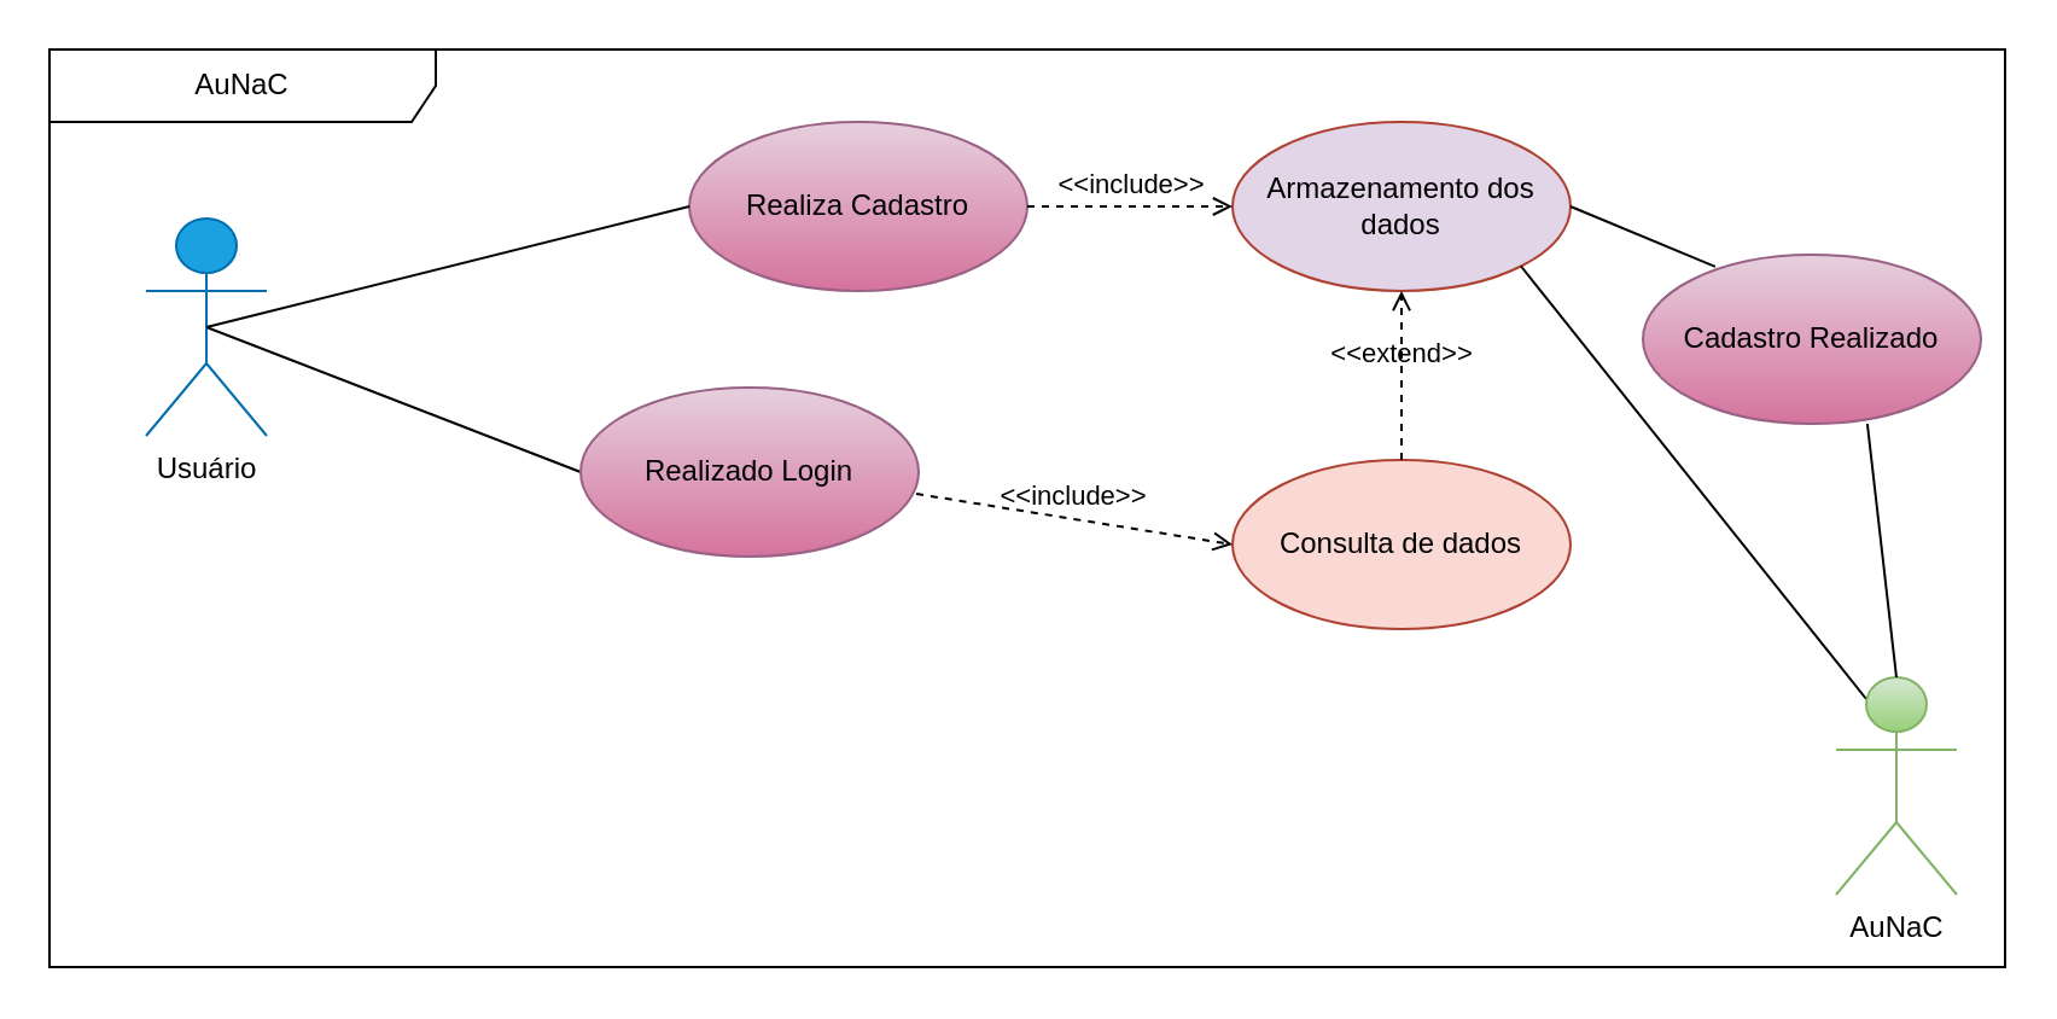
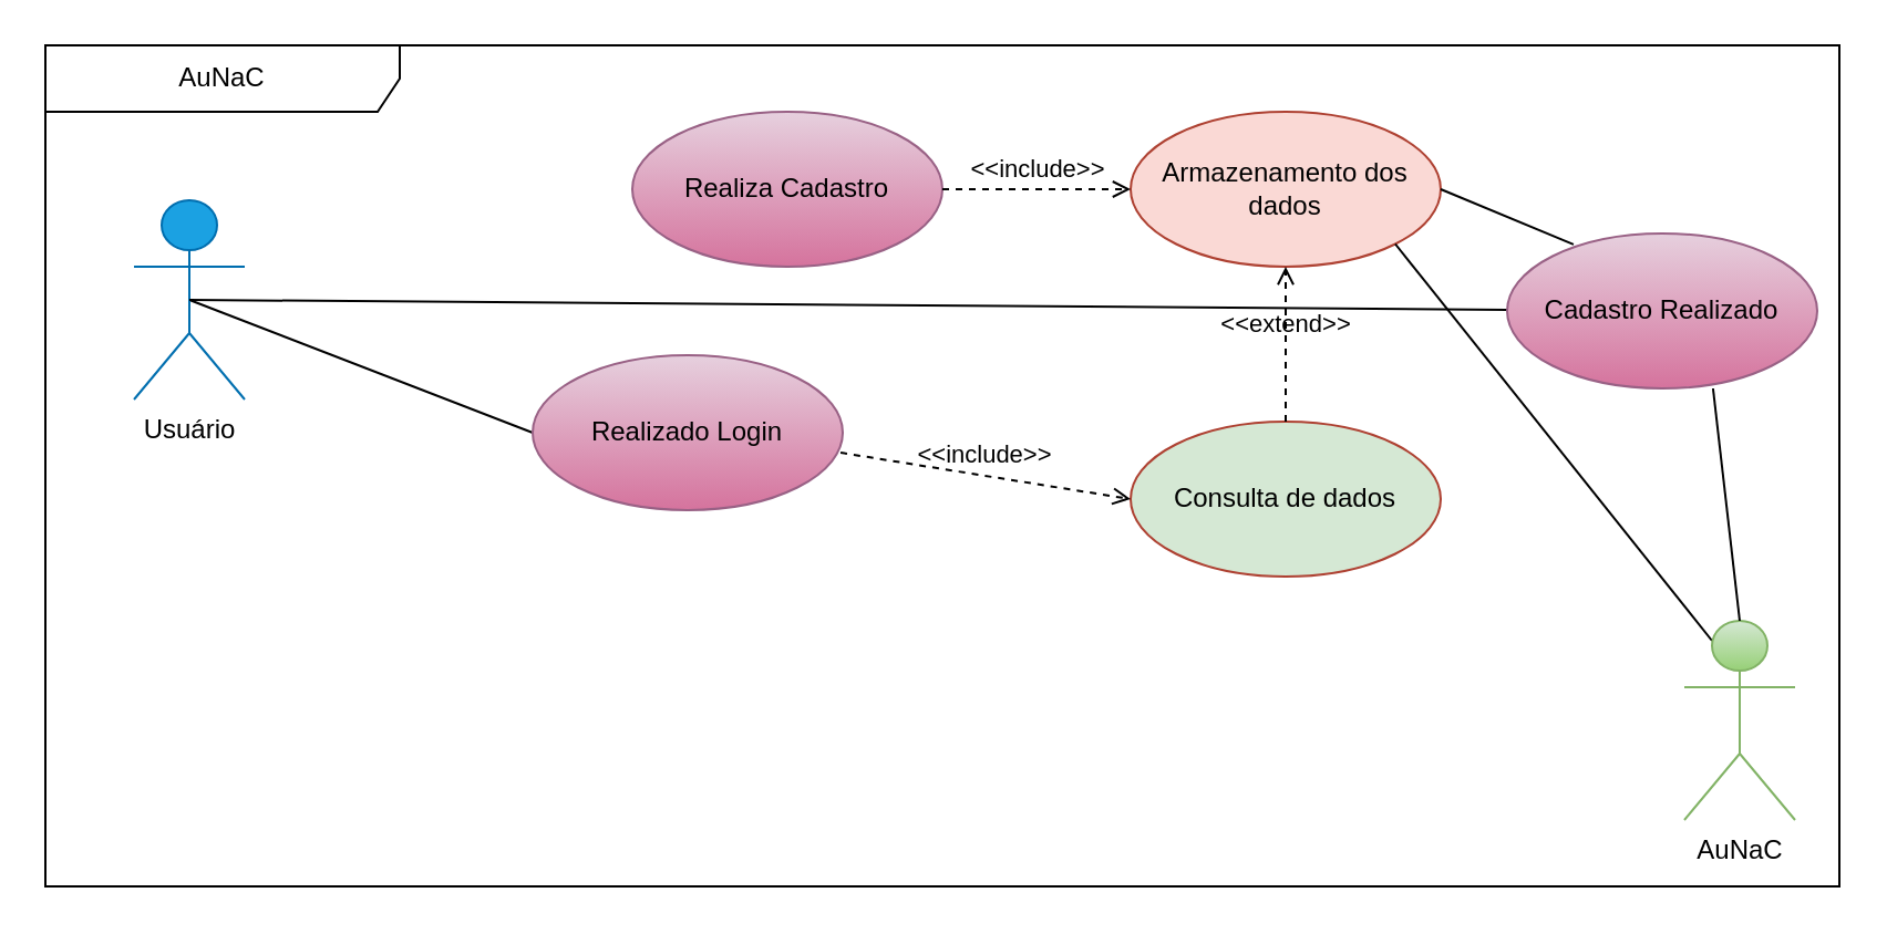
- <mxCell id="7" value="Armazenamento dos dados" style="ellipse;whiteSpace=wrap;html=1;fillColor=#e1d5e7;strokeColor=#ae4132;" vertex="1" parent="2"><mxGeometry x="490" y="30" width="140" height="70" as="geometry" /></mxCell>
+ <mxCell id="7" value="Armazenamento dos dados" style="ellipse;whiteSpace=wrap;html=1;fillColor=#fad9d5;strokeColor=#ae4132;" vertex="1" parent="2"><mxGeometry x="490" y="30" width="140" height="70" as="geometry" /></mxCell>
- <mxCell id="6" style="rounded=0;orthogonalLoop=1;jettySize=auto;html=1;exitX=0.5;exitY=0.5;exitDx=0;exitDy=0;exitPerimeter=0;entryX=0;entryY=0.5;entryDx=0;entryDy=0;endArrow=none;startFill=0;" edge="1" parent="2" source="4" target="5"><mxGeometry relative="1" as="geometry" /></mxCell>
+ <mxCell id="6" style="rounded=0;orthogonalLoop=1;jettySize=auto;html=1;exitX=0.5;exitY=0.5;exitDx=0;exitDy=0;exitPerimeter=0;endArrow=none;startFill=0;" edge="1" parent="2" source="4" target="13"><mxGeometry relative="1" as="geometry" /></mxCell>
- <mxCell id="10" value="Consulta de dados" style="ellipse;whiteSpace=wrap;html=1;fillColor=#fad9d5;strokeColor=#ae4132;" vertex="1" parent="2"><mxGeometry x="490" y="170" width="140" height="70" as="geometry" /></mxCell>
+ <mxCell id="10" value="Consulta de dados" style="ellipse;whiteSpace=wrap;html=1;fillColor=#d5e8d4;strokeColor=#ae4132;" vertex="1" parent="2"><mxGeometry x="490" y="170" width="140" height="70" as="geometry" /></mxCell>
